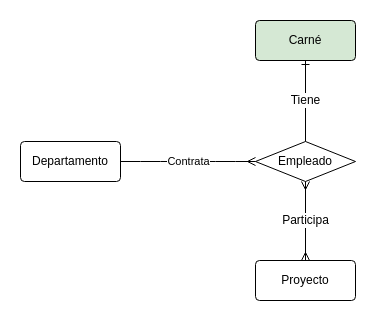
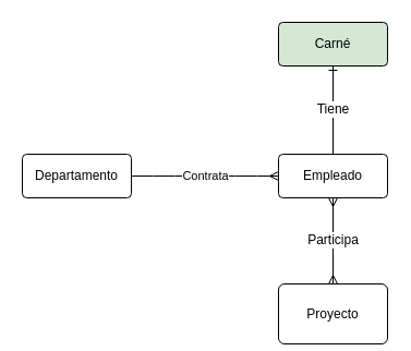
- <mxCell id="3" value="Empleado" style="rhombus;arcSize=10;whiteSpace=wrap;html=1;align=center;" parent="1" vertex="1"><mxGeometry x="255" y="141" width="100" height="40" as="geometry" /></mxCell>
+ <mxCell id="3" value="Empleado" style="rounded=1;arcSize=10;whiteSpace=wrap;html=1;align=center;" parent="1" vertex="1"><mxGeometry x="255" y="141" width="100" height="40" as="geometry" /></mxCell>
- <mxCell id="4" value="Proyecto" style="rounded=1;arcSize=10;whiteSpace=wrap;html=1;align=center;" parent="1" vertex="1"><mxGeometry x="255" y="260" width="100" height="40" as="geometry" /></mxCell>
+ <mxCell id="4" value="Proyecto" style="rounded=1;arcSize=10;whiteSpace=wrap;html=1;align=center;" parent="1" vertex="1"><mxGeometry x="255" y="260" width="100" height="55" as="geometry" /></mxCell>
